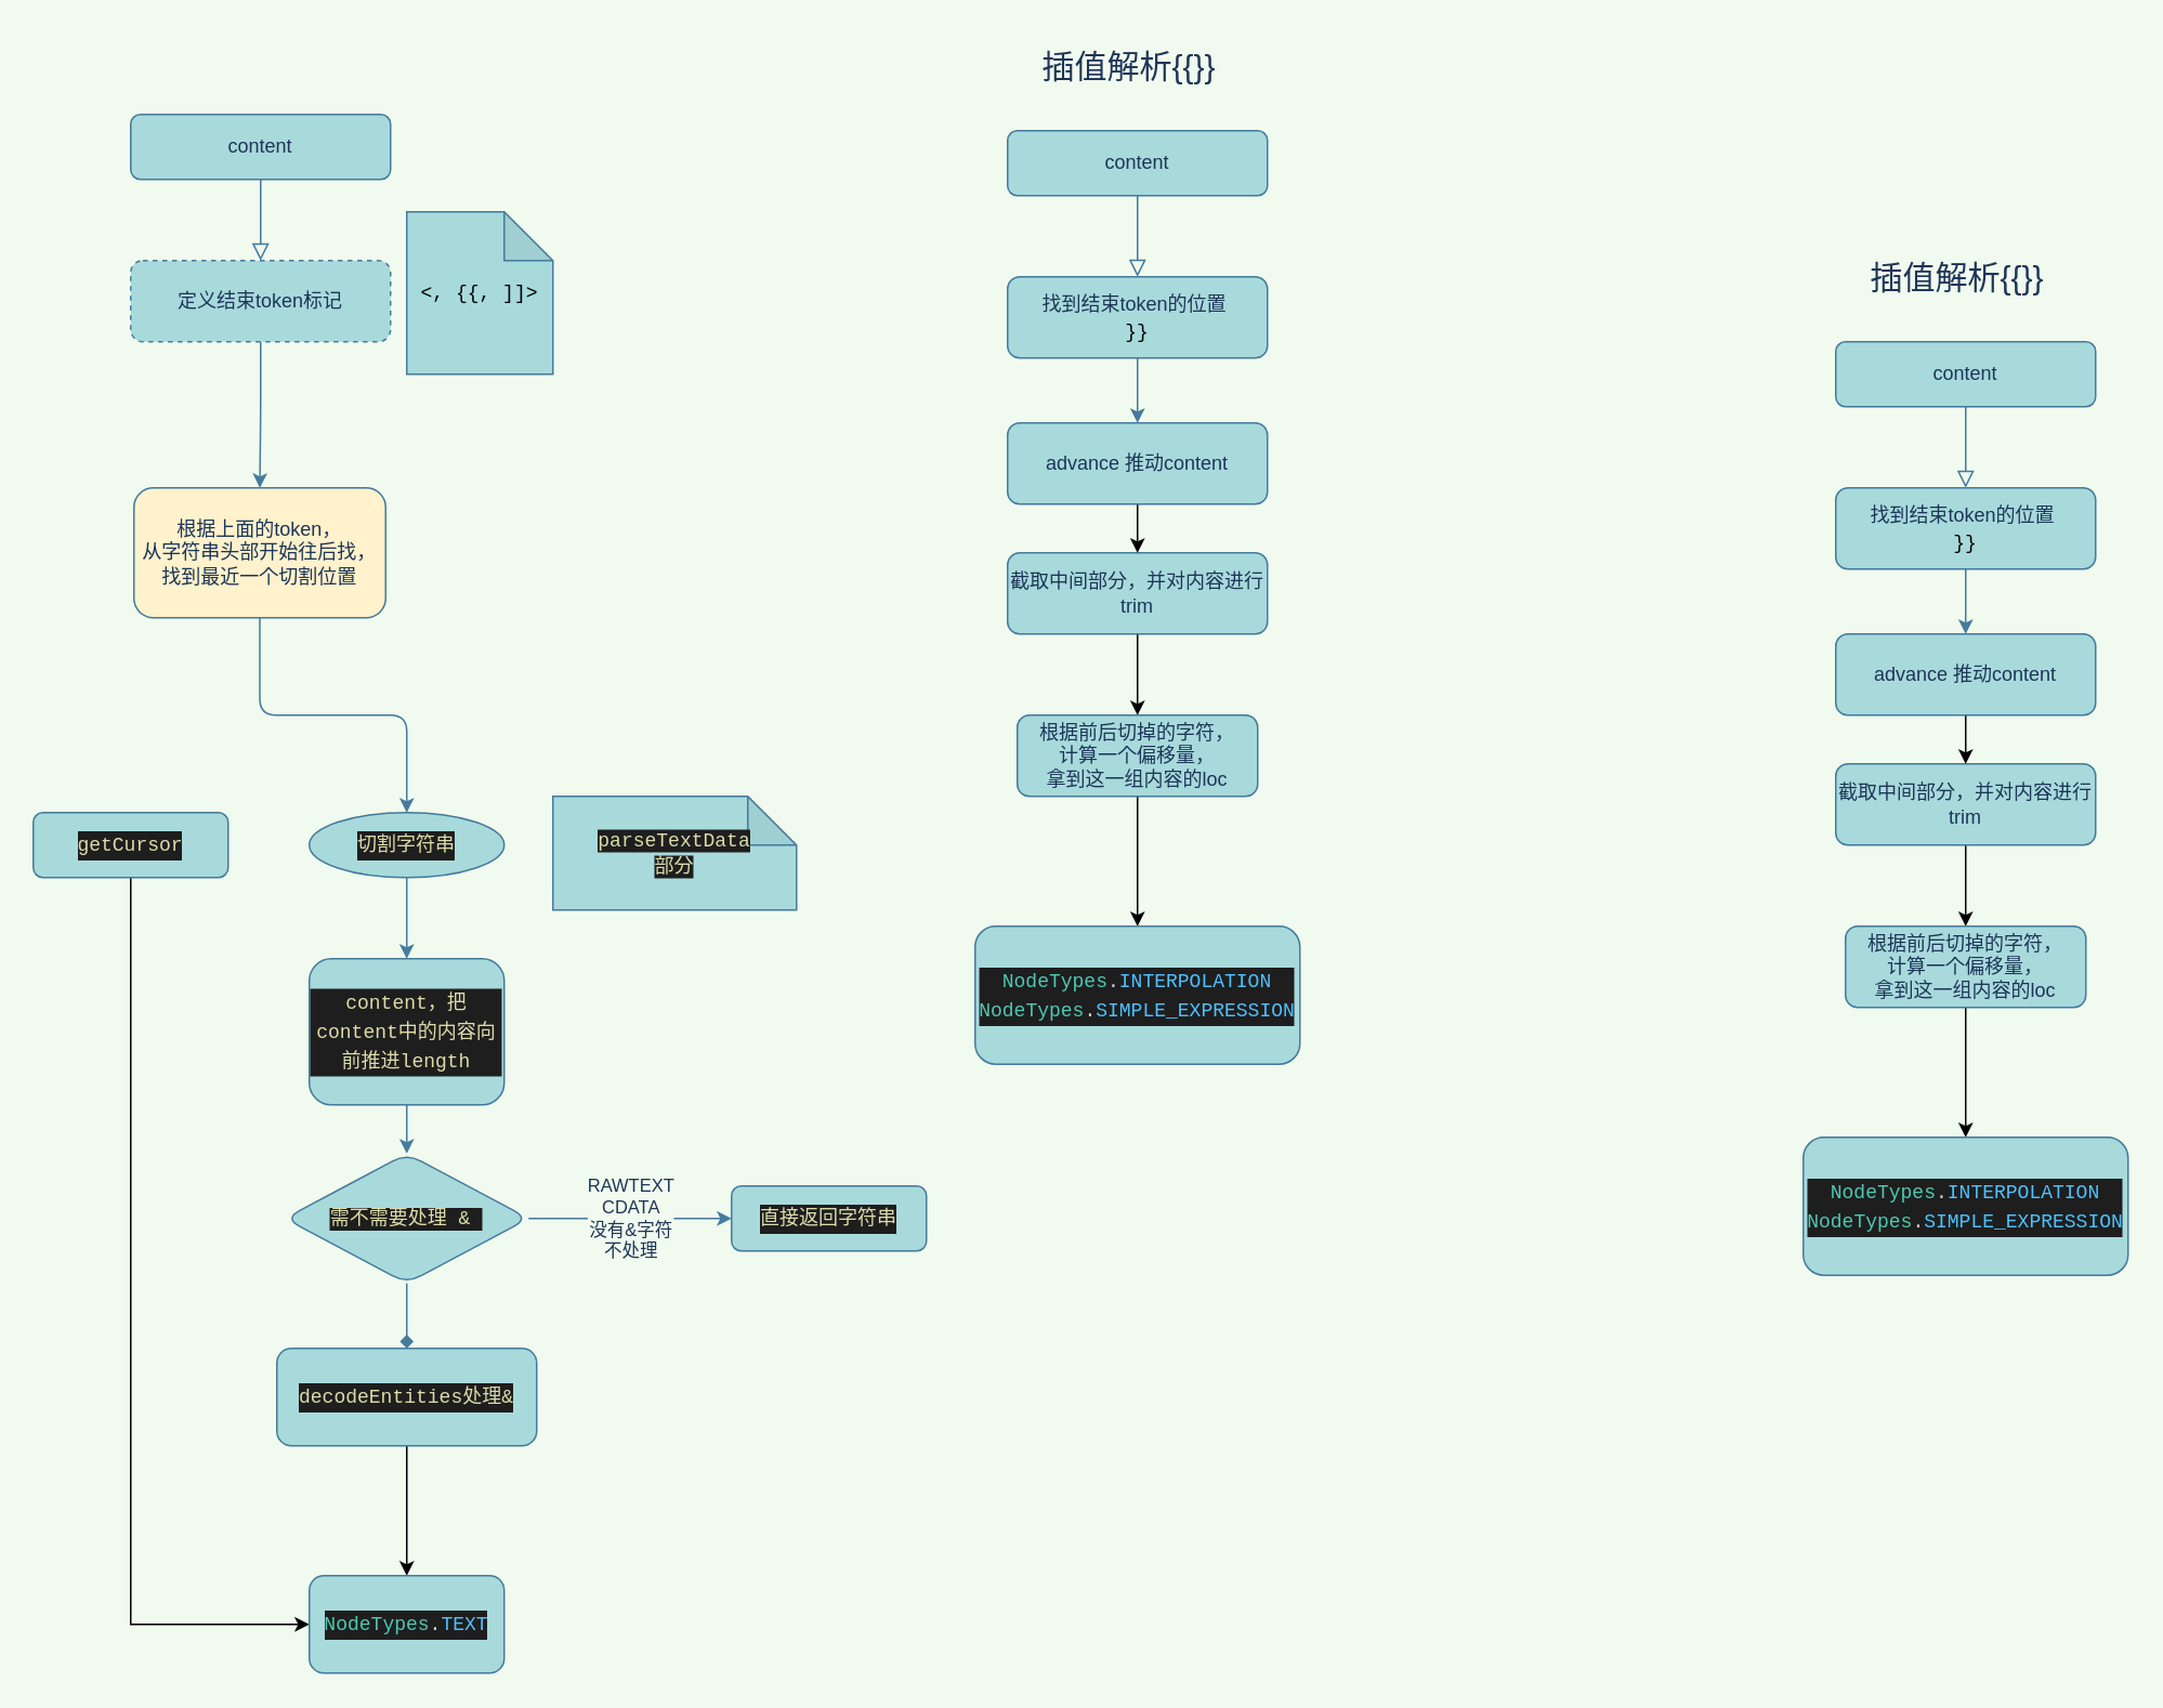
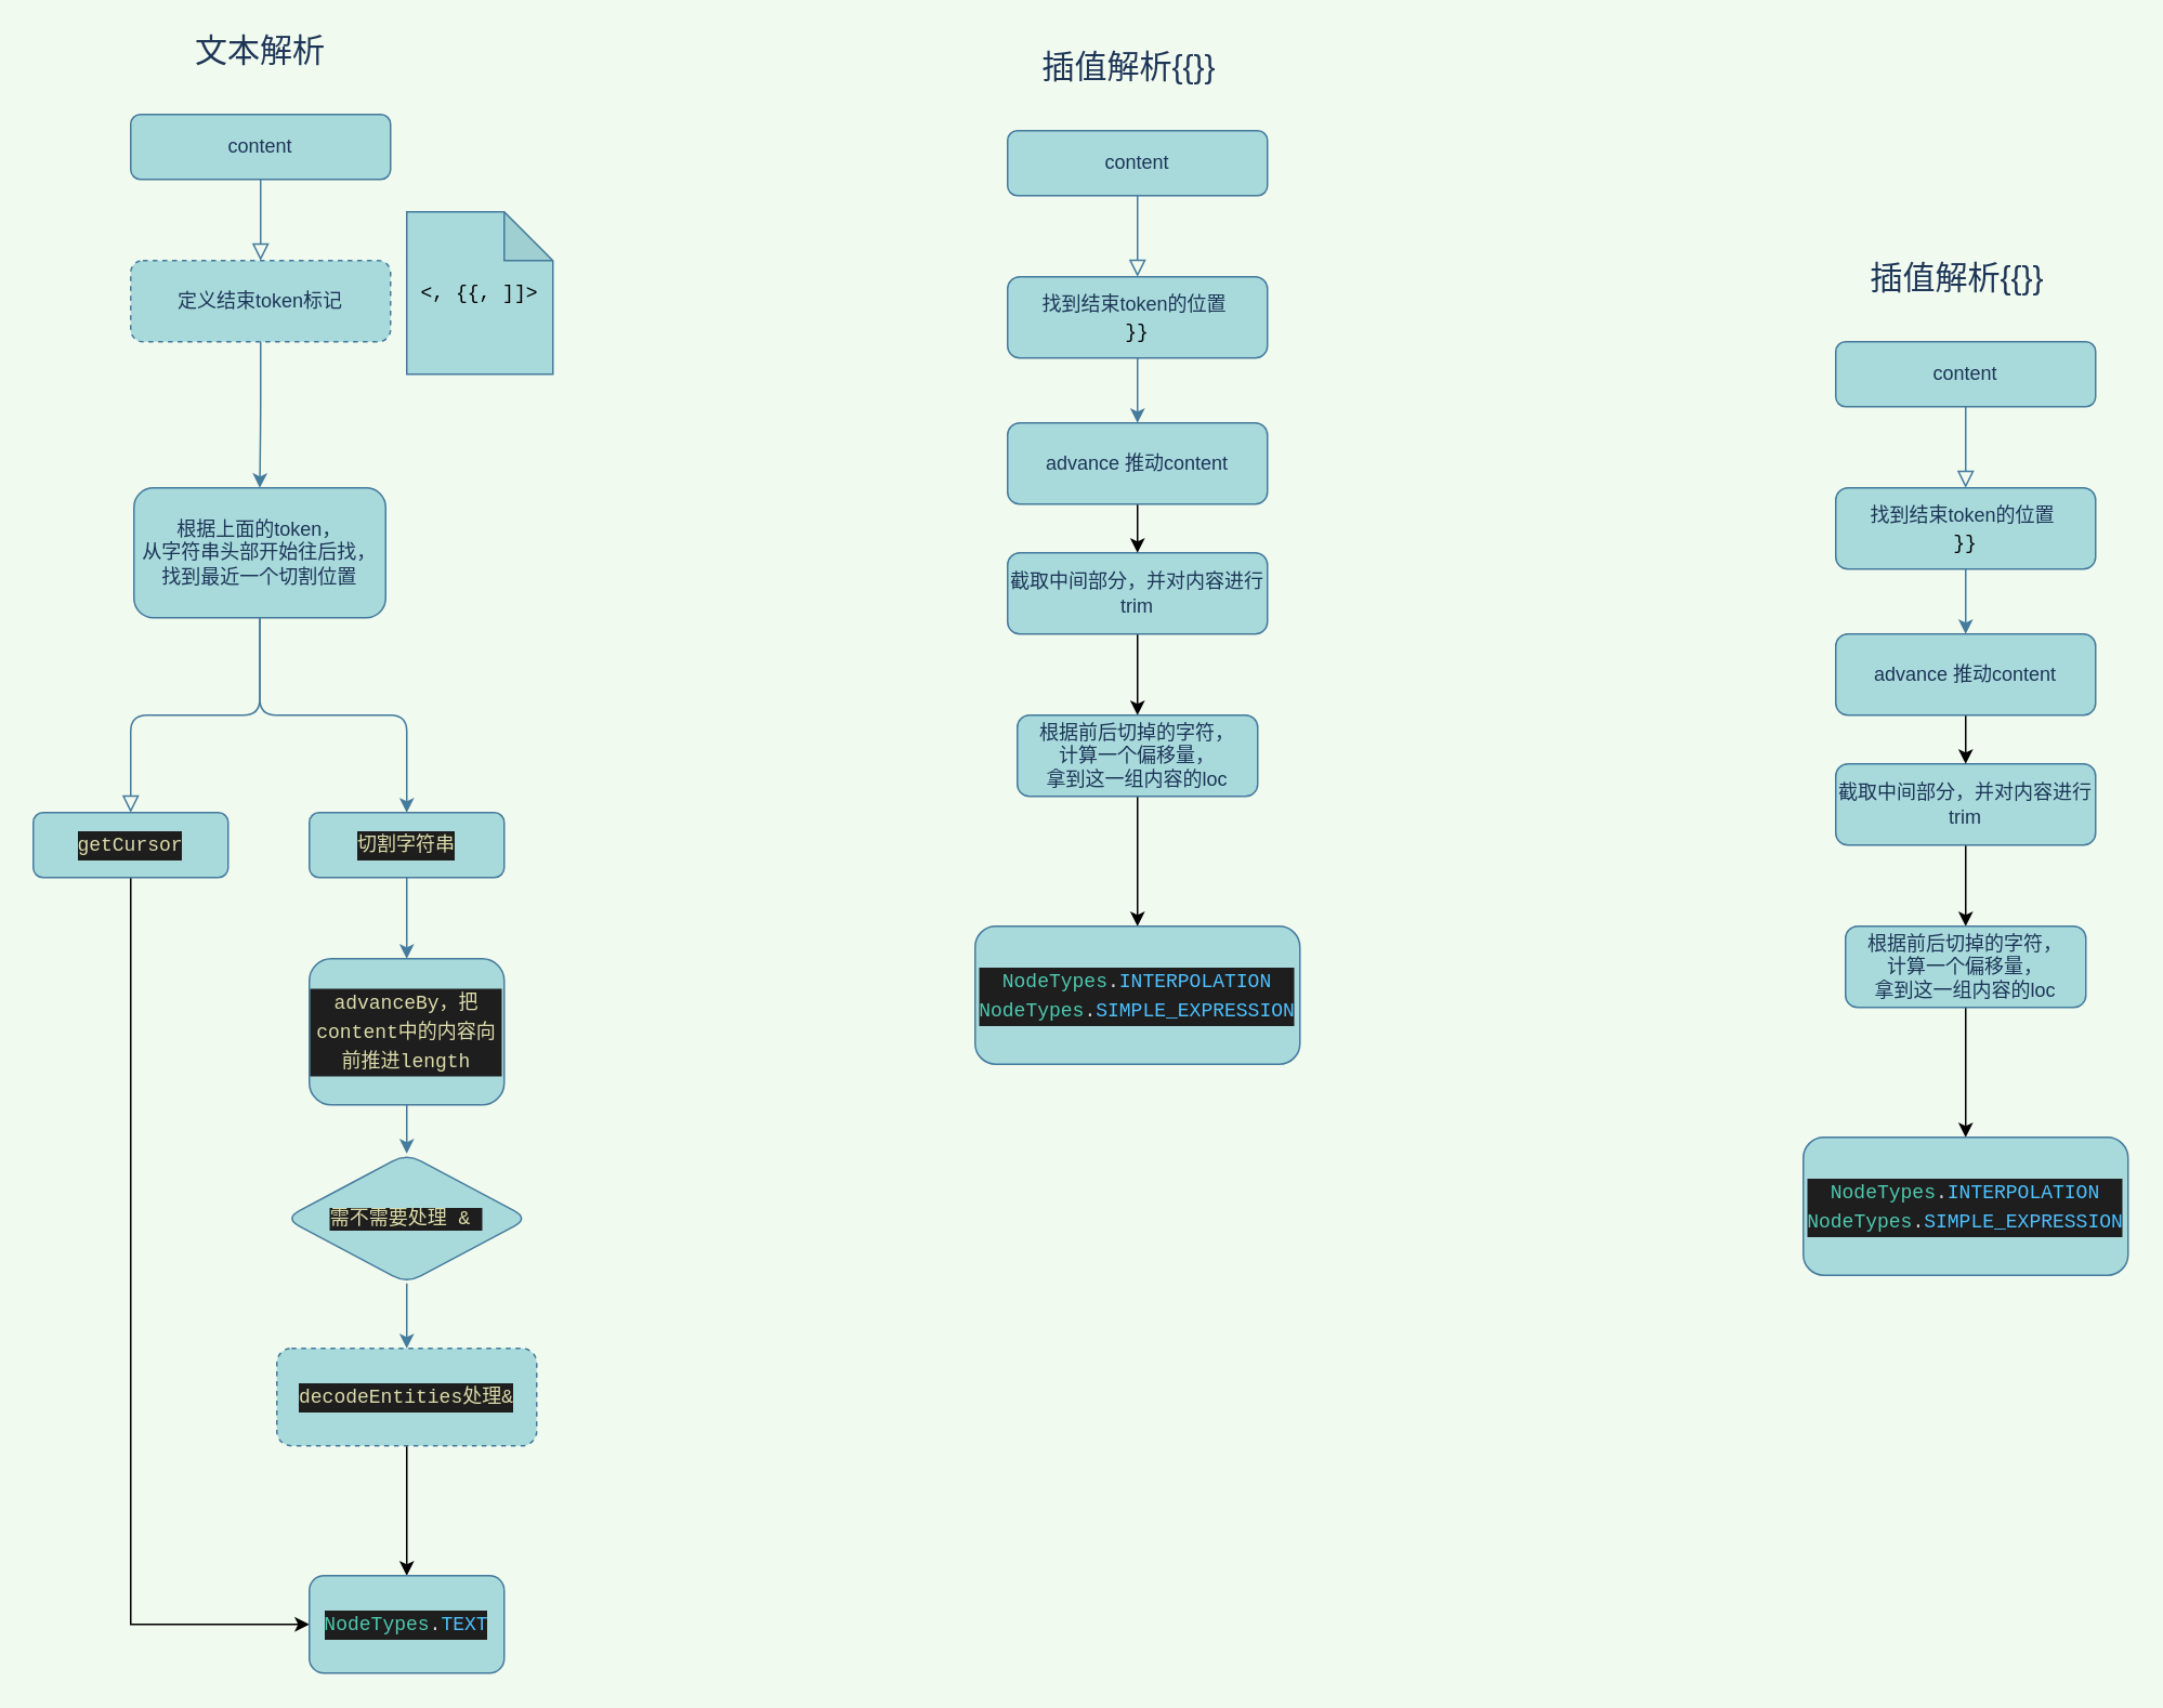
+ <mxCell id="23" value="&lt;font style=&quot;font-size: 20px&quot;&gt;文本解析&lt;/font&gt;" style="text;html=1;strokeColor=none;fillColor=none;align=center;verticalAlign=middle;whiteSpace=wrap;rounded=0;sketch=0;fontColor=#1D3557;" parent="1" vertex="1"><mxGeometry x="80" y="20" width="160" height="20" as="geometry" /></mxCell>
- <mxCell id="8" value="根据上面的token，&lt;br&gt;从字符串头部开始往后找，找到最近一个切割位置" style="whiteSpace=wrap;html=1;fontSize=12;glass=0;strokeWidth=1;shadow=0;fillColor=#fff2cc;strokeColor=#457B9D;fontColor=#1D3557;rounded=1;" parent="1" vertex="1"><mxGeometry x="82" y="300" width="155" height="80" as="geometry" /></mxCell>
+ <mxCell id="8" value="根据上面的token，&lt;br&gt;从字符串头部开始往后找，找到最近一个切割位置" style="whiteSpace=wrap;html=1;fontSize=12;glass=0;strokeWidth=1;shadow=0;fillColor=#A8DADC;strokeColor=#457B9D;fontColor=#1D3557;rounded=1;" parent="1" vertex="1"><mxGeometry x="82" y="300" width="155" height="80" as="geometry" /></mxCell>
+ <mxCell id="4" value="" style="html=1;jettySize=auto;orthogonalLoop=1;fontSize=11;endArrow=block;endFill=0;endSize=8;strokeWidth=1;shadow=0;labelBackgroundColor=none;edgeStyle=orthogonalEdgeStyle;strokeColor=#457B9D;fontColor=#1D3557;exitX=0.5;exitY=1;exitDx=0;exitDy=0;" parent="1" source="8" target="6" edge="1"><mxGeometry x="0.333" y="20" relative="1" as="geometry"><mxPoint as="offset" /><mxPoint x="140" y="360" as="sourcePoint" /></mxGeometry></mxCell>
- <mxCell id="12" value="&lt;div style=&quot;color: rgb(212 , 212 , 212) ; background-color: rgb(30 , 30 , 30) ; font-family: &amp;#34;menlo&amp;#34; , &amp;#34;monaco&amp;#34; , &amp;#34;courier new&amp;#34; , monospace ; line-height: 18px&quot;&gt;&lt;span style=&quot;color: rgb(220 , 220 , 170)&quot;&gt;切割字符串&lt;/span&gt;&lt;br&gt;&lt;/div&gt;" style="ellipse;whiteSpace=wrap;html=1;fontSize=12;glass=0;strokeWidth=1;shadow=0;fillColor=#A8DADC;strokeColor=#457B9D;fontColor=#1D3557;" parent="1" vertex="1"><mxGeometry x="190" y="500" width="120" height="40" as="geometry" /></mxCell>
+ <mxCell id="12" value="&lt;div style=&quot;color: rgb(212 , 212 , 212) ; background-color: rgb(30 , 30 , 30) ; font-family: &amp;#34;menlo&amp;#34; , &amp;#34;monaco&amp;#34; , &amp;#34;courier new&amp;#34; , monospace ; line-height: 18px&quot;&gt;&lt;span style=&quot;color: rgb(220 , 220 , 170)&quot;&gt;切割字符串&lt;/span&gt;&lt;br&gt;&lt;/div&gt;" style="whiteSpace=wrap;html=1;fontSize=12;glass=0;strokeWidth=1;shadow=0;fillColor=#A8DADC;strokeColor=#457B9D;fontColor=#1D3557;rounded=1;" parent="1" vertex="1"><mxGeometry x="190" y="500" width="120" height="40" as="geometry" /></mxCell>
- <mxCell id="22" value="&lt;span style=&quot;color: rgb(220 , 220 , 170) ; font-family: &amp;#34;menlo&amp;#34; , &amp;#34;monaco&amp;#34; , &amp;#34;courier new&amp;#34; , monospace ; background-color: rgb(30 , 30 , 30)&quot;&gt;parseTextData&lt;br&gt;部分&lt;br&gt;&lt;/span&gt;" style="shape=note;whiteSpace=wrap;html=1;backgroundOutline=1;darkOpacity=0.05;rounded=1;fontColor=#1D3557;strokeColor=#457B9D;fillColor=#A8DADC;" parent="1" vertex="1"><mxGeometry x="340" y="490" width="150" height="70" as="geometry" /></mxCell>
- <mxCell id="15" value="&lt;div style=&quot;color: rgb(212 , 212 , 212) ; background-color: rgb(30 , 30 , 30) ; font-family: &amp;#34;menlo&amp;#34; , &amp;#34;monaco&amp;#34; , &amp;#34;courier new&amp;#34; , monospace ; line-height: 18px&quot;&gt;&lt;div style=&quot;font-family: &amp;#34;menlo&amp;#34; , &amp;#34;monaco&amp;#34; , &amp;#34;courier new&amp;#34; , monospace ; line-height: 18px&quot;&gt;&lt;span style=&quot;color: #dcdcaa&quot;&gt;content，把content中的内容向前推进length&lt;/span&gt;&lt;/div&gt;&lt;/div&gt;" style="whiteSpace=wrap;html=1;fontSize=12;glass=0;strokeWidth=1;shadow=0;fillColor=#A8DADC;strokeColor=#457B9D;fontColor=#1D3557;rounded=1;" parent="1" vertex="1"><mxGeometry x="190" y="590" width="120" height="90" as="geometry" /></mxCell>
+ <mxCell id="15" value="&lt;div style=&quot;color: rgb(212 , 212 , 212) ; background-color: rgb(30 , 30 , 30) ; font-family: &amp;#34;menlo&amp;#34; , &amp;#34;monaco&amp;#34; , &amp;#34;courier new&amp;#34; , monospace ; line-height: 18px&quot;&gt;&lt;div style=&quot;font-family: &amp;#34;menlo&amp;#34; , &amp;#34;monaco&amp;#34; , &amp;#34;courier new&amp;#34; , monospace ; line-height: 18px&quot;&gt;&lt;span style=&quot;color: #dcdcaa&quot;&gt;advanceBy，把content中的内容向前推进length&lt;/span&gt;&lt;/div&gt;&lt;/div&gt;" style="whiteSpace=wrap;html=1;fontSize=12;glass=0;strokeWidth=1;shadow=0;fillColor=#A8DADC;strokeColor=#457B9D;fontColor=#1D3557;rounded=1;" parent="1" vertex="1"><mxGeometry x="190" y="590" width="120" height="90" as="geometry" /></mxCell>
- <mxCell id="18" value="RAWTEXT&lt;br&gt;CDATA&lt;br&gt;没有&amp;amp;字符&lt;br&gt;不处理" style="edgeStyle=orthogonalEdgeStyle;rounded=1;orthogonalLoop=1;jettySize=auto;html=1;fontColor=#1D3557;strokeColor=#457B9D;labelBackgroundColor=#F1FAEE;" parent="1" source="20" target="13" edge="1"><mxGeometry relative="1" as="geometry" /></mxCell>
- <mxCell id="13" value="&lt;div style=&quot;background-color: rgb(30 , 30 , 30) ; font-family: &amp;#34;menlo&amp;#34; , &amp;#34;monaco&amp;#34; , &amp;#34;courier new&amp;#34; , monospace ; line-height: 18px&quot;&gt;&lt;font color=&quot;#dcdcaa&quot;&gt;直接返回字符串&lt;/font&gt;&lt;/div&gt;" style="whiteSpace=wrap;html=1;fontSize=12;glass=0;strokeWidth=1;shadow=0;fillColor=#A8DADC;strokeColor=#457B9D;fontColor=#1D3557;rounded=1;" parent="1" vertex="1"><mxGeometry x="450" y="730" width="120" height="40" as="geometry" /></mxCell>
- <mxCell id="19" value="" style="edgeStyle=orthogonalEdgeStyle;rounded=1;orthogonalLoop=1;jettySize=auto;html=1;fontColor=#1D3557;strokeColor=#457B9D;labelBackgroundColor=#F1FAEE;endArrow=diamond;" parent="1" source="20" target="17" edge="1"><mxGeometry relative="1" as="geometry" /></mxCell>
+ <mxCell id="19" value="" style="edgeStyle=orthogonalEdgeStyle;rounded=1;orthogonalLoop=1;jettySize=auto;html=1;fontColor=#1D3557;strokeColor=#457B9D;labelBackgroundColor=#F1FAEE;" parent="1" source="20" target="17" edge="1"><mxGeometry relative="1" as="geometry" /></mxCell>
- <mxCell id="17" value="&lt;div style=&quot;color: rgb(212 , 212 , 212) ; background-color: rgb(30 , 30 , 30) ; font-family: &amp;#34;menlo&amp;#34; , &amp;#34;monaco&amp;#34; , &amp;#34;courier new&amp;#34; , monospace ; line-height: 18px&quot;&gt;&lt;div style=&quot;font-family: &amp;#34;menlo&amp;#34; , &amp;#34;monaco&amp;#34; , &amp;#34;courier new&amp;#34; , monospace ; line-height: 18px&quot;&gt;&lt;span style=&quot;color: #dcdcaa&quot;&gt;decodeEntities处理&amp;amp;&lt;/span&gt;&lt;/div&gt;&lt;/div&gt;" style="whiteSpace=wrap;html=1;fontSize=12;glass=0;strokeWidth=1;shadow=0;fillColor=#A8DADC;strokeColor=#457B9D;fontColor=#1D3557;rounded=1;" parent="1" vertex="1"><mxGeometry x="170" y="830" width="160" height="60" as="geometry" /></mxCell>
+ <mxCell id="17" value="&lt;div style=&quot;color: rgb(212 , 212 , 212) ; background-color: rgb(30 , 30 , 30) ; font-family: &amp;#34;menlo&amp;#34; , &amp;#34;monaco&amp;#34; , &amp;#34;courier new&amp;#34; , monospace ; line-height: 18px&quot;&gt;&lt;div style=&quot;font-family: &amp;#34;menlo&amp;#34; , &amp;#34;monaco&amp;#34; , &amp;#34;courier new&amp;#34; , monospace ; line-height: 18px&quot;&gt;&lt;span style=&quot;color: #dcdcaa&quot;&gt;decodeEntities处理&amp;amp;&lt;/span&gt;&lt;/div&gt;&lt;/div&gt;" style="whiteSpace=wrap;html=1;fontSize=12;glass=0;strokeWidth=1;shadow=0;fillColor=#A8DADC;strokeColor=#457B9D;fontColor=#1D3557;rounded=1;dashed=1;" parent="1" vertex="1"><mxGeometry x="170" y="830" width="160" height="60" as="geometry" /></mxCell>
